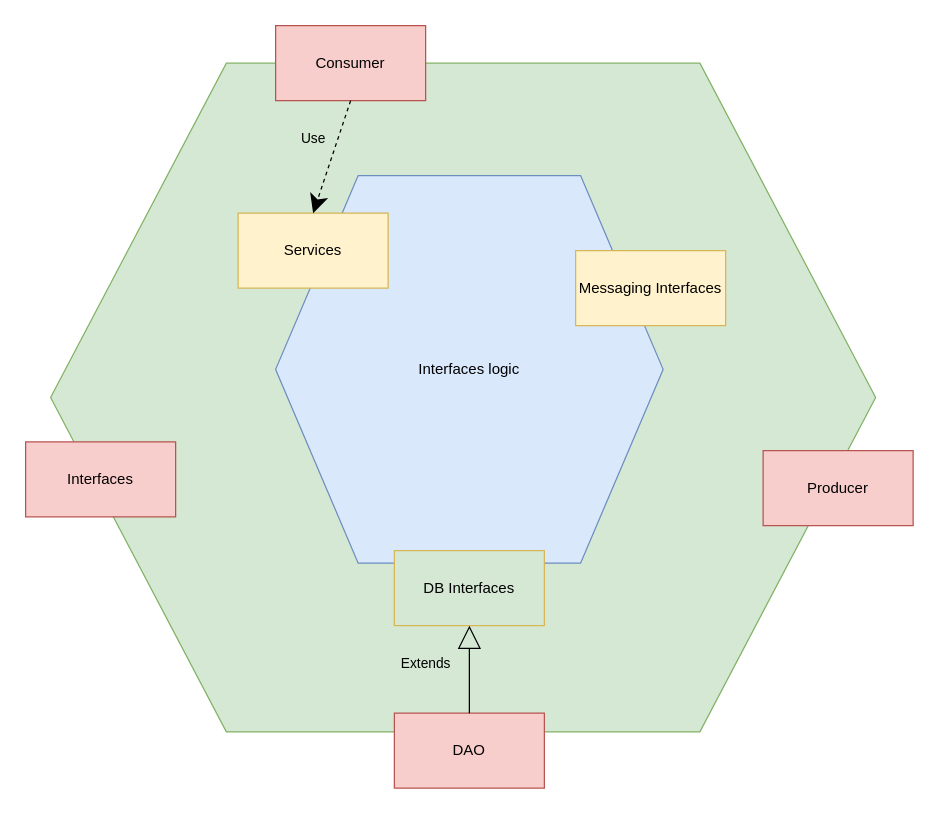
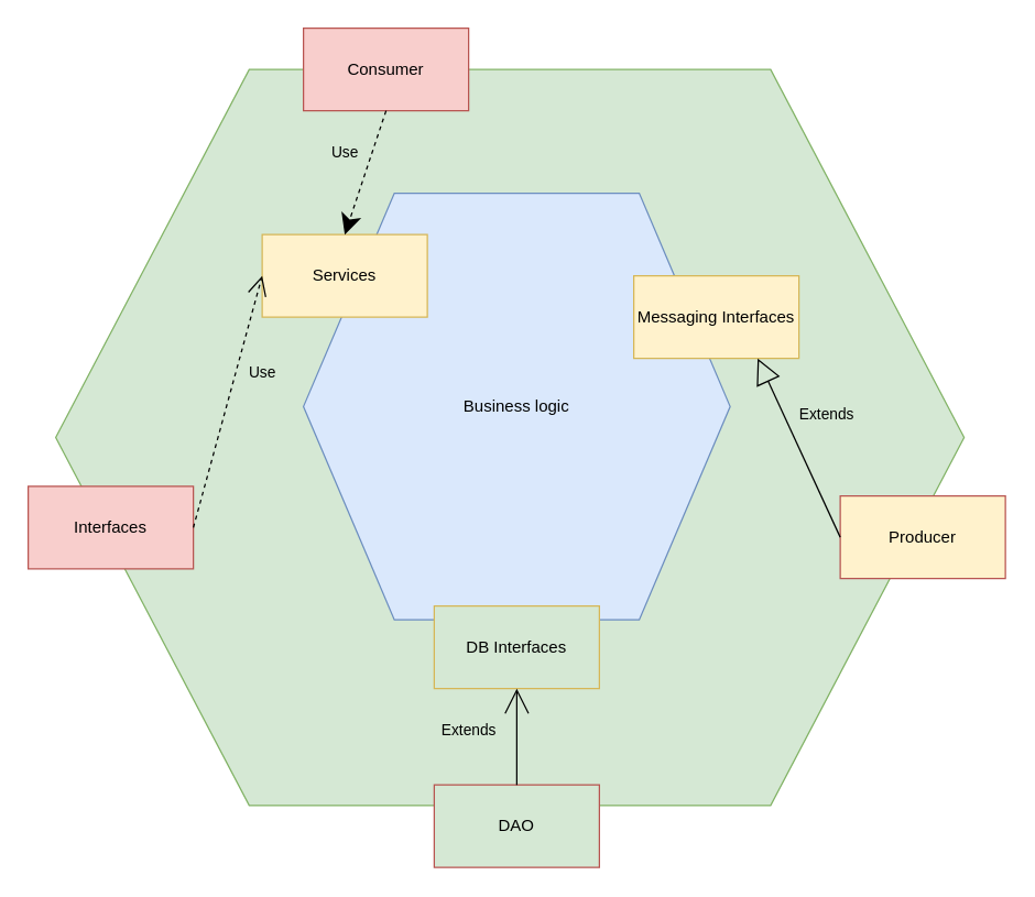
+ <mxCell id="12" value="Use" style="endArrow=open;endSize=12;dashed=1;html=1;exitX=1;exitY=0.5;exitDx=0;exitDy=0;entryX=0;entryY=0.5;entryDx=0;entryDy=0;labelBackgroundColor=none;" edge="1" parent="1" source="8" target="4"><mxGeometry x="0.288" y="-18" width="160" relative="1" as="geometry"><mxPoint x="10" y="650" as="sourcePoint" /><mxPoint x="170" y="650" as="targetPoint" /><mxPoint as="offset" /></mxGeometry></mxCell>
- <mxCell id="3" value="Interfaces logic" style="shape=hexagon;perimeter=hexagonPerimeter2;whiteSpace=wrap;html=1;fillColor=#dae8fc;strokeColor=#6c8ebf;size=0.213;" vertex="1" parent="1"><mxGeometry x="220" y="140" width="310" height="310" as="geometry" /></mxCell>
+ <mxCell id="3" value="Business logic" style="shape=hexagon;perimeter=hexagonPerimeter2;whiteSpace=wrap;html=1;fillColor=#dae8fc;strokeColor=#6c8ebf;size=0.213;" vertex="1" parent="1"><mxGeometry x="220" y="140" width="310" height="310" as="geometry" /></mxCell>
+ <mxCell id="10" value="Extends" style="endArrow=block;endSize=16;endFill=0;html=1;exitX=0;exitY=0.5;exitDx=0;exitDy=0;entryX=0.75;entryY=1;entryDx=0;entryDy=0;labelBackgroundColor=none;" edge="1" parent="1" source="9" target="6"><mxGeometry x="0.185" y="-28" width="160" relative="1" as="geometry"><mxPoint x="60" y="600" as="sourcePoint" /><mxPoint x="220" y="600" as="targetPoint" /><mxPoint as="offset" /></mxGeometry></mxCell>
- <mxCell id="9" value="Producer" style="rounded=0;whiteSpace=wrap;html=1;fillColor=#f8cecc;strokeColor=#b85450;" vertex="1" parent="1"><mxGeometry x="610" y="360" width="120" height="60" as="geometry" /></mxCell>
+ <mxCell id="9" value="Producer" style="rounded=0;whiteSpace=wrap;html=1;fillColor=#fff2cc;strokeColor=#b85450;" vertex="1" parent="1"><mxGeometry x="610" y="360" width="120" height="60" as="geometry" /></mxCell>
- <mxCell id="11" value="Extends" style="endArrow=block;endSize=16;endFill=0;html=1;exitX=0.5;exitY=0;exitDx=0;exitDy=0;entryX=0.5;entryY=1;entryDx=0;entryDy=0;labelBackgroundColor=none;" edge="1" parent="1" source="7" target="5"><mxGeometry x="0.143" y="35" width="160" relative="1" as="geometry"><mxPoint x="690" y="240" as="sourcePoint" /><mxPoint x="590" y="240" as="targetPoint" /><mxPoint as="offset" /></mxGeometry></mxCell>
+ <mxCell id="11" value="Extends" style="endArrow=open;endSize=16;endFill=0;html=1;exitX=0.5;exitY=0;exitDx=0;exitDy=0;entryX=0.5;entryY=1;entryDx=0;entryDy=0;labelBackgroundColor=none;" edge="1" parent="1" source="7" target="5"><mxGeometry x="0.143" y="35" width="160" relative="1" as="geometry"><mxPoint x="690" y="240" as="sourcePoint" /><mxPoint x="590" y="240" as="targetPoint" /><mxPoint as="offset" /></mxGeometry></mxCell>
- <mxCell id="7" value="DAO" style="rounded=0;whiteSpace=wrap;html=1;fillColor=#f8cecc;strokeColor=#b85450;" vertex="1" parent="1"><mxGeometry x="315" y="570" width="120" height="60" as="geometry" /></mxCell>
+ <mxCell id="7" value="DAO" style="rounded=0;whiteSpace=wrap;html=1;fillColor=#d5e8d4;strokeColor=#b85450;" vertex="1" parent="1"><mxGeometry x="315" y="570" width="120" height="60" as="geometry" /></mxCell>
